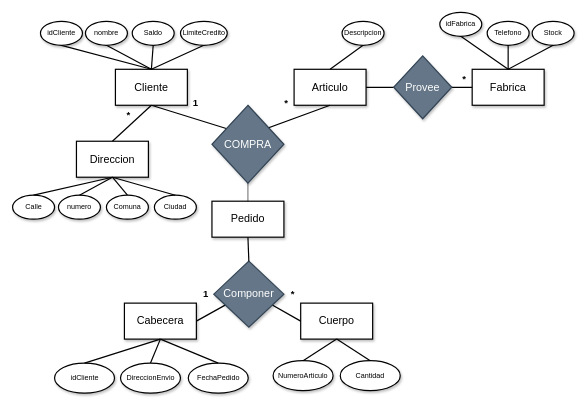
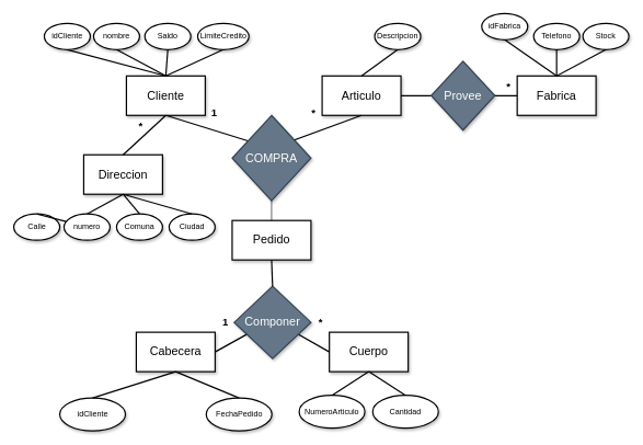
- <mxCell id="53" value="" style="endArrow=none;html=1;rounded=0;exitX=0.5;exitY=0;exitDx=0;exitDy=0;entryX=0.5;entryY=1;entryDx=0;entryDy=0;strokeWidth=2;" edge="1" parent="1" source="49" target="46"><mxGeometry width="50" height="50" relative="1" as="geometry"><mxPoint x="78" y="275" as="sourcePoint" /><mxPoint x="33" y="235" as="targetPoint" /></mxGeometry></mxCell>
+ <mxCell id="53" value="" style="endArrow=none;html=1;rounded=0;exitX=0.5;exitY=0;exitDx=0;exitDy=0;strokeWidth=2;" edge="1" parent="1" source="49" target="48"><mxGeometry width="50" height="50" relative="1" as="geometry"><mxPoint x="78" y="275" as="sourcePoint" /><mxPoint x="33" y="235" as="targetPoint" /></mxGeometry></mxCell>
- <mxCell id="42" value="" style="endArrow=none;html=1;rounded=0;entryX=0.5;entryY=0;entryDx=0;entryDy=0;strokeWidth=2;exitX=0.5;exitY=1;exitDx=0;exitDy=0;" edge="1" parent="1" source="37" target="10"><mxGeometry width="50" height="50" relative="1" as="geometry"><mxPoint x="437" y="505" as="sourcePoint" /><mxPoint x="347" y="555" as="targetPoint" /></mxGeometry></mxCell>
- <mxCell id="10" value="DireccionEnvio" style="ellipse;whiteSpace=wrap;html=1;strokeWidth=2;shadow=1;" vertex="1" parent="1"><mxGeometry x="200.5" y="605" width="100" height="50" as="geometry" /></mxCell>
